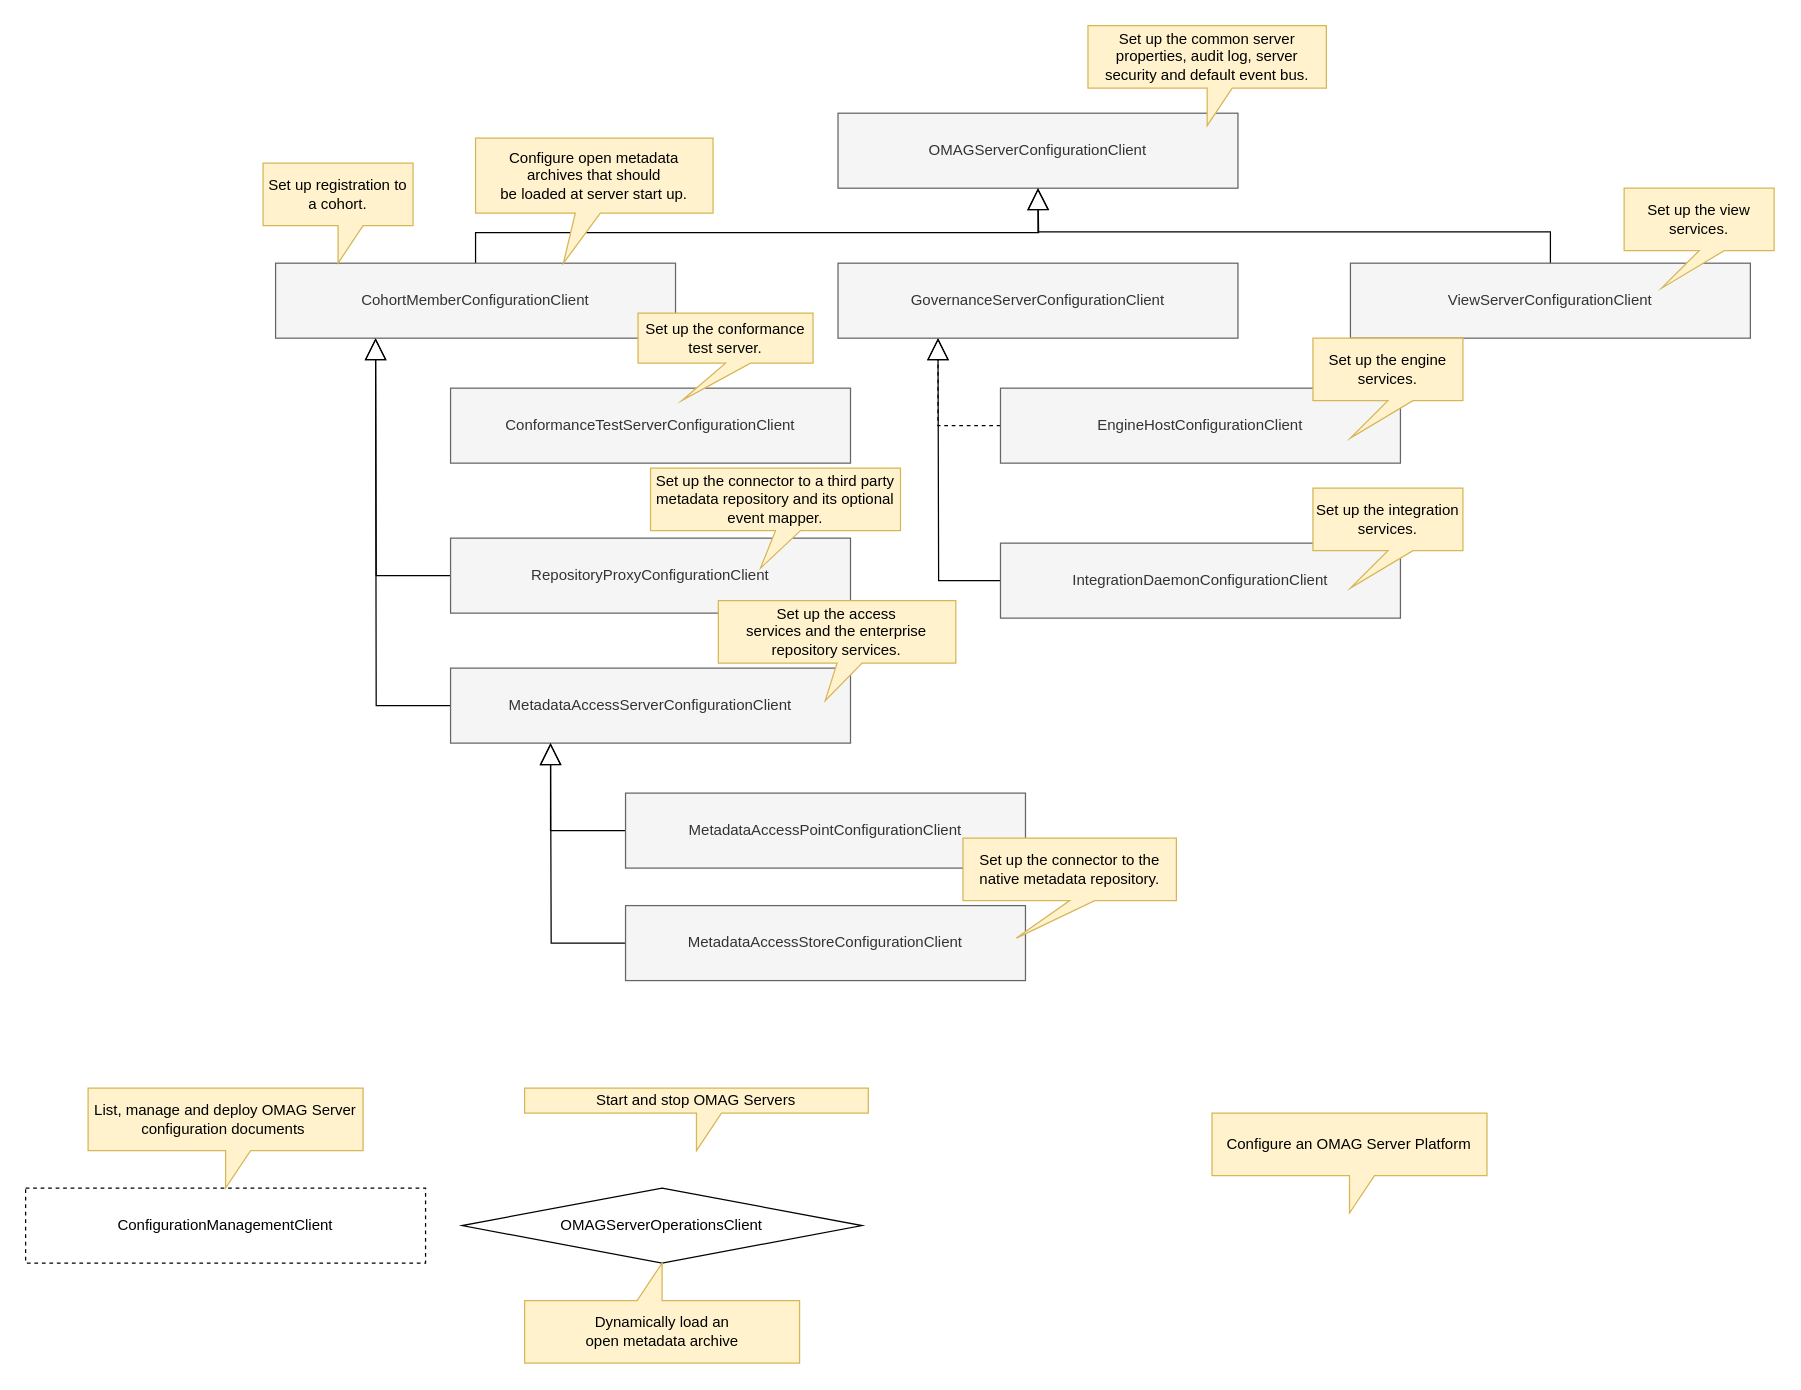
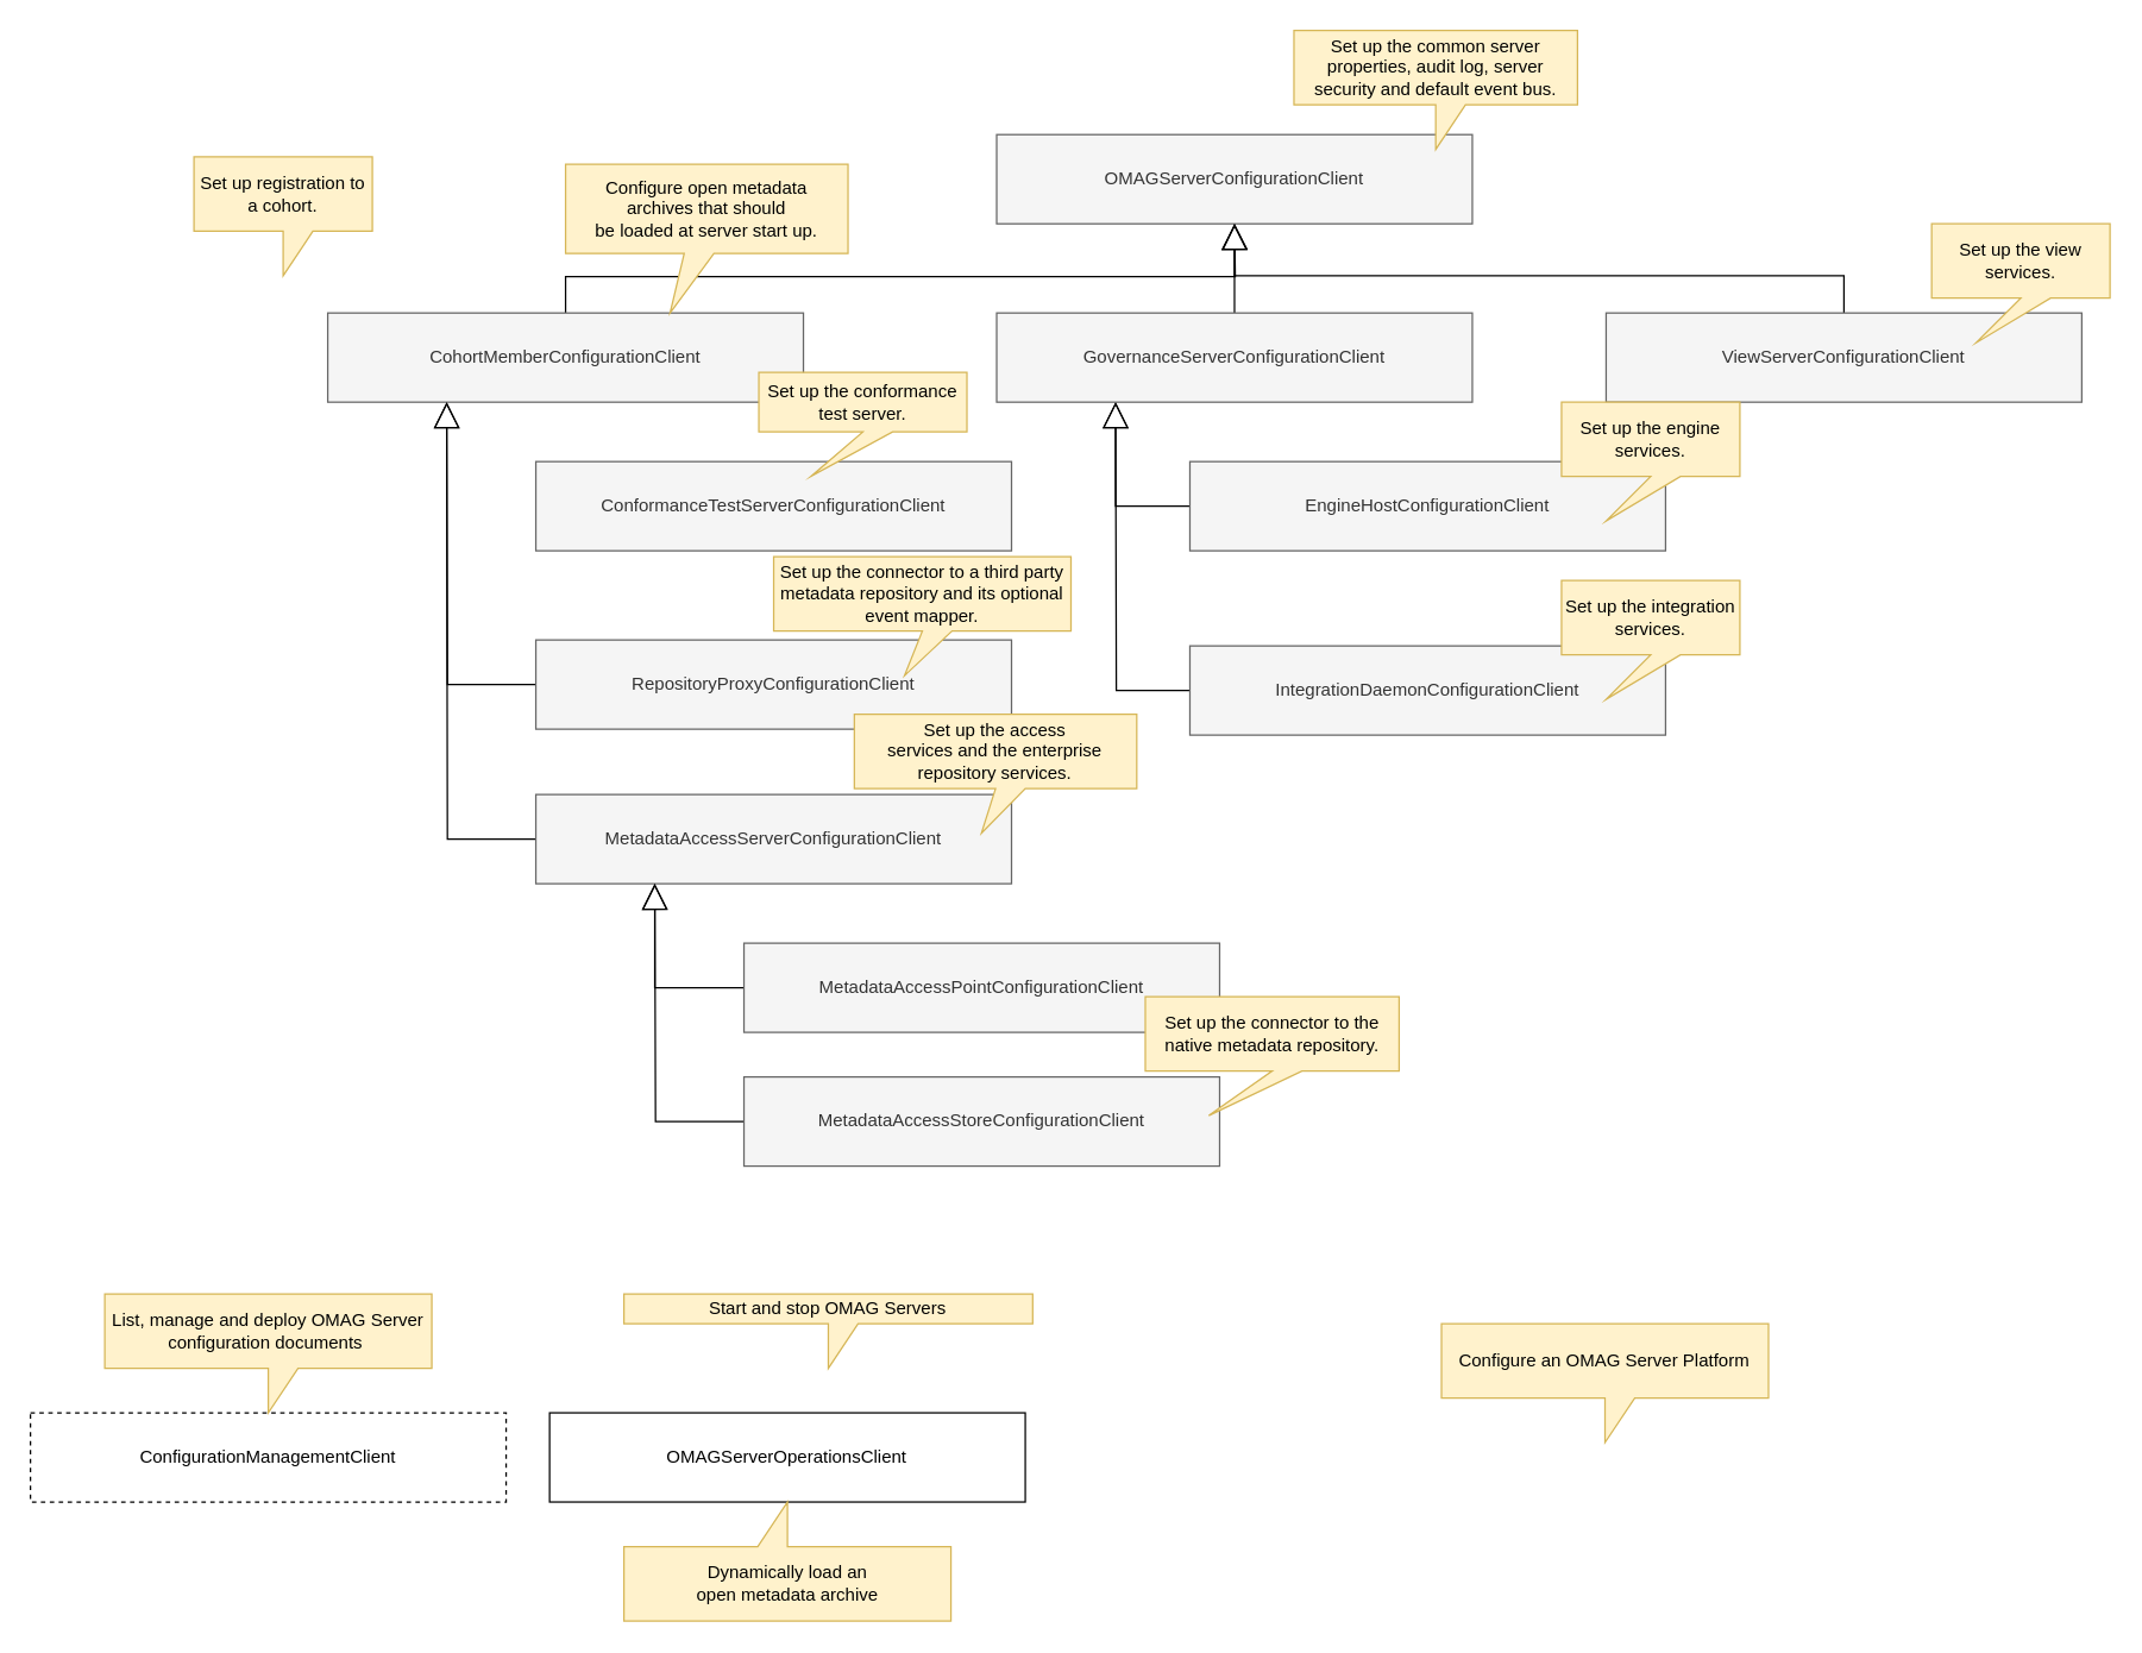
- <mxCell id="24" value="Set up registration to a cohort." style="shape=callout;whiteSpace=wrap;html=1;perimeter=calloutPerimeter;fillColor=#fff2cc;strokeColor=#d6b656;" parent="1" vertex="1"><mxGeometry x="210" y="130" width="120" height="80" as="geometry" /></mxCell>
+ <mxCell id="24" value="Set up registration to a cohort." style="shape=callout;whiteSpace=wrap;html=1;perimeter=calloutPerimeter;fillColor=#fff2cc;strokeColor=#d6b656;" parent="1" vertex="1"><mxGeometry x="130" y="105" width="120" height="80" as="geometry" /></mxCell>
+ <mxCell id="9" style="edgeStyle=orthogonalEdgeStyle;rounded=0;orthogonalLoop=1;jettySize=auto;html=1;endArrow=block;endFill=0;endSize=15;" parent="1" source="10" target="2" edge="1"><mxGeometry relative="1" as="geometry" /></mxCell>
- <mxCell id="7" style="edgeStyle=orthogonalEdgeStyle;rounded=0;orthogonalLoop=1;jettySize=auto;html=1;exitX=0;exitY=0.5;exitDx=0;exitDy=0;entryX=0.25;entryY=1;entryDx=0;entryDy=0;endArrow=block;endFill=0;endSize=15;dashed=1;" parent="1" source="8" target="10" edge="1"><mxGeometry relative="1" as="geometry" /></mxCell>
+ <mxCell id="7" style="edgeStyle=orthogonalEdgeStyle;rounded=0;orthogonalLoop=1;jettySize=auto;html=1;exitX=0;exitY=0.5;exitDx=0;exitDy=0;entryX=0.25;entryY=1;entryDx=0;entryDy=0;endArrow=block;endFill=0;endSize=15;" parent="1" source="8" target="10" edge="1"><mxGeometry relative="1" as="geometry" /></mxCell>
- <mxCell id="19" value="OMAGServerOperationsClient" style="rhombus;whiteSpace=wrap;html=1;" parent="1" vertex="1"><mxGeometry x="369.25" y="950" width="320" height="60" as="geometry" /></mxCell>
+ <mxCell id="19" value="OMAGServerOperationsClient" style="rounded=0;whiteSpace=wrap;html=1;" parent="1" vertex="1"><mxGeometry x="369.25" y="950" width="320" height="60" as="geometry" /></mxCell>
